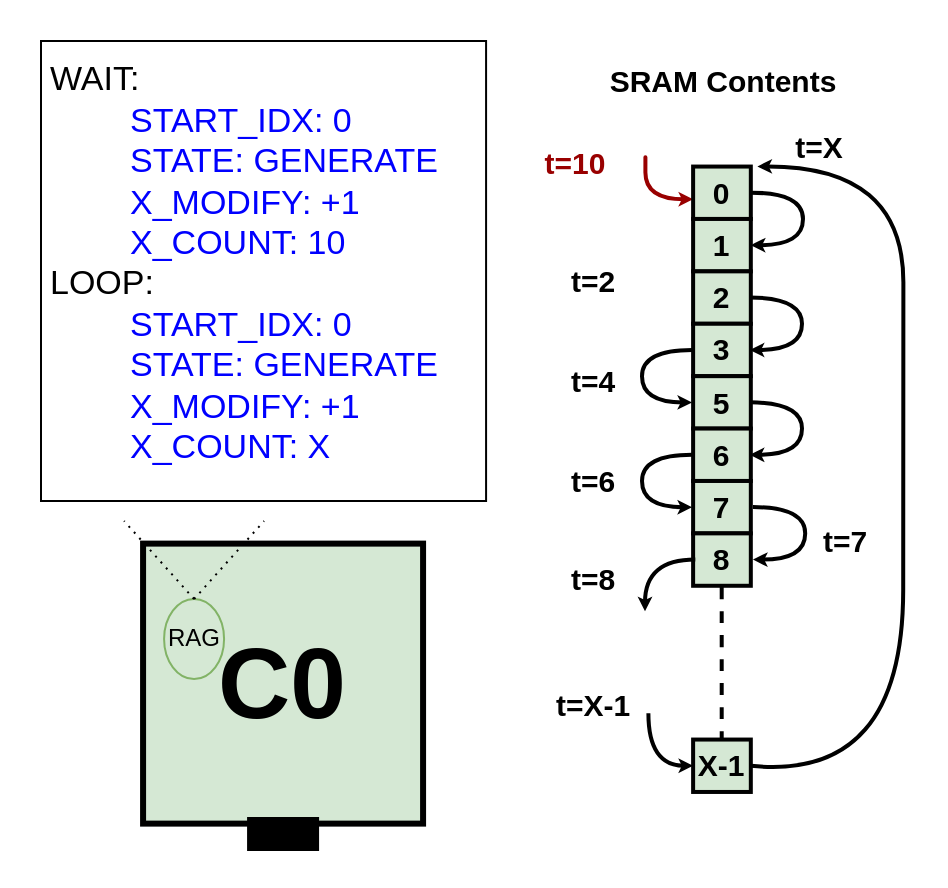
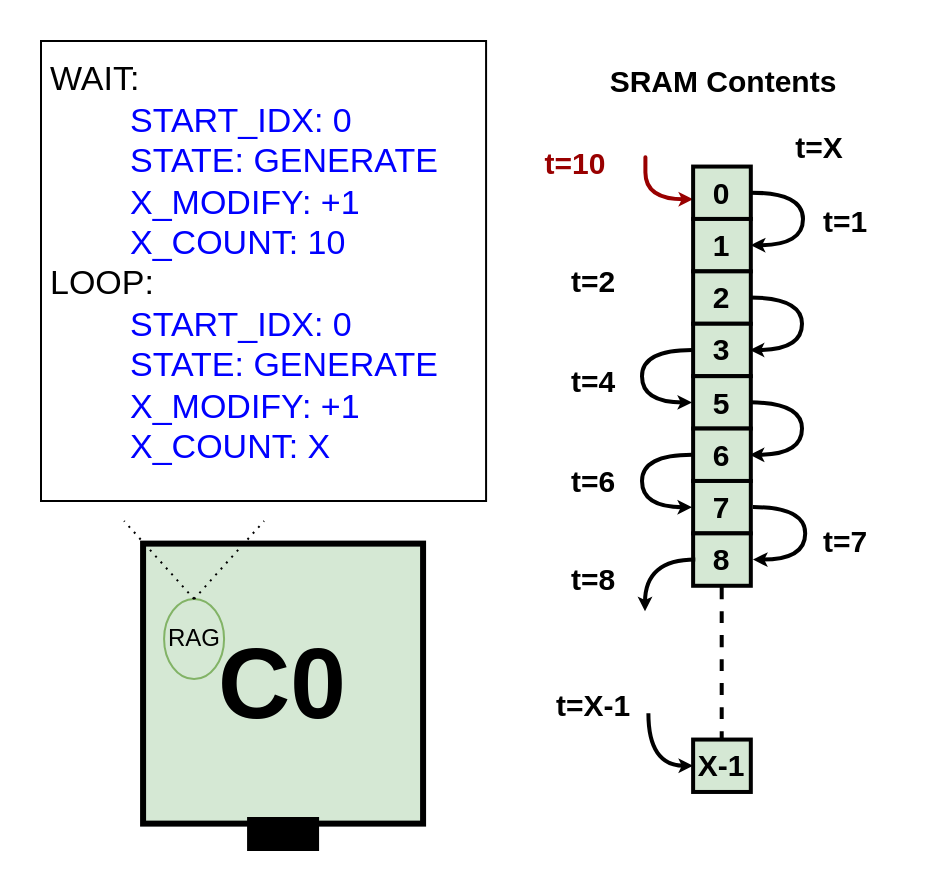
+ <mxCell id="20" value="t=1" style="text;html=1;align=center;verticalAlign=middle;resizable=0;points=[];autosize=1;strokeColor=none;fillColor=none;fontSize=15;fontStyle=1" vertex="1" parent="1"><mxGeometry x="402.081" y="100.182" width="40" height="20" as="geometry" /></mxCell>
- <mxCell id="25" value="" style="endArrow=classic;html=1;fontSize=12;endSize=1;strokeWidth=2;curved=1;exitX=1;exitY=0.5;exitDx=0;exitDy=0;entryX=1.114;entryY=-0.002;entryDx=0;entryDy=0;entryPerimeter=0;" edge="1" parent="1" source="23" target="11"><mxGeometry width="50" height="50" relative="1" as="geometry"><mxPoint x="465.616" y="316.875" as="sourcePoint" /><mxPoint x="537.743" y="251.371" as="targetPoint" /><Array as="points"><mxPoint x="451" y="390.18" /><mxPoint x="451.19" y="198.968" /><mxPoint x="451.19" y="82.371" /></Array></mxGeometry></mxCell>
